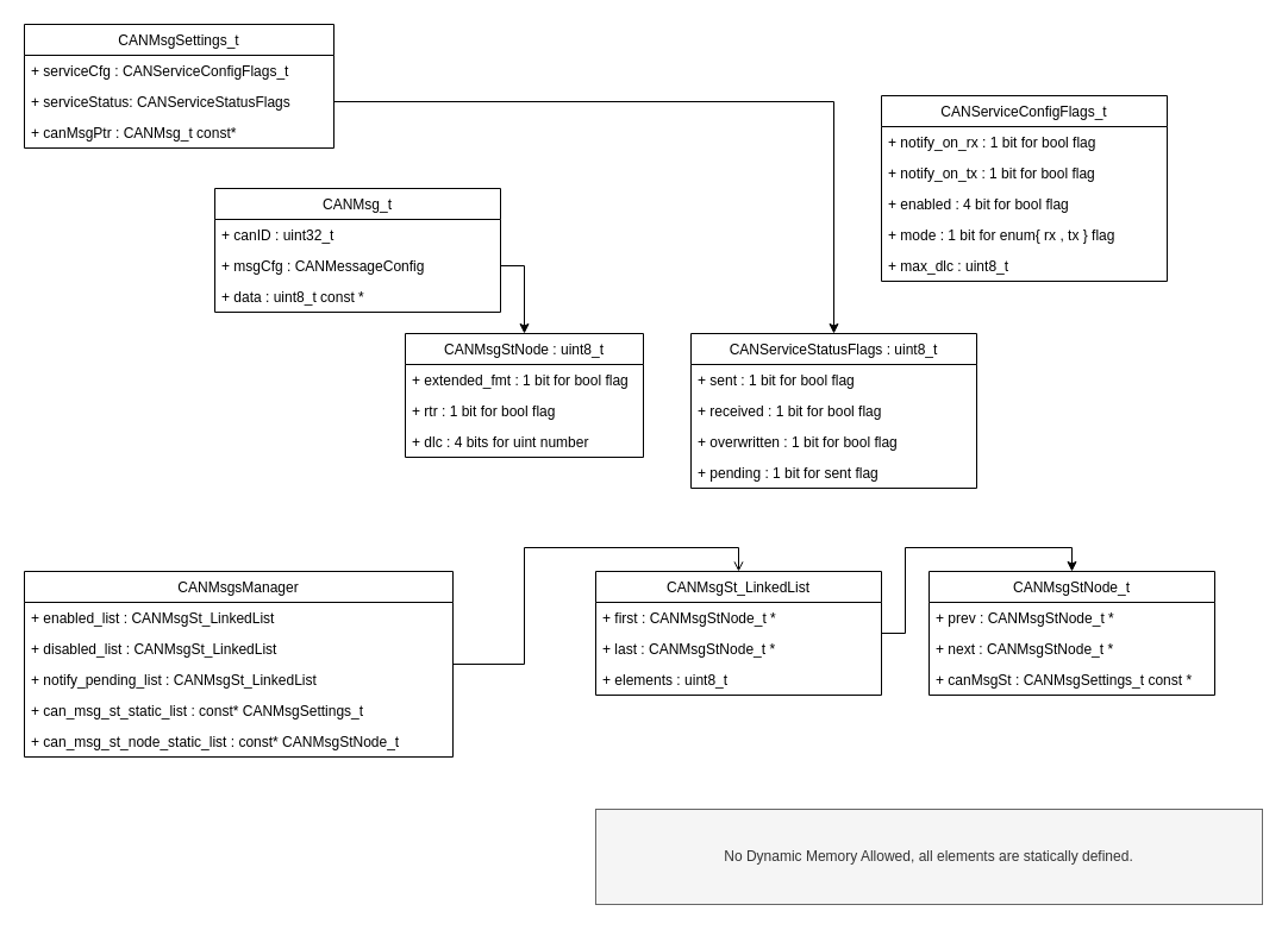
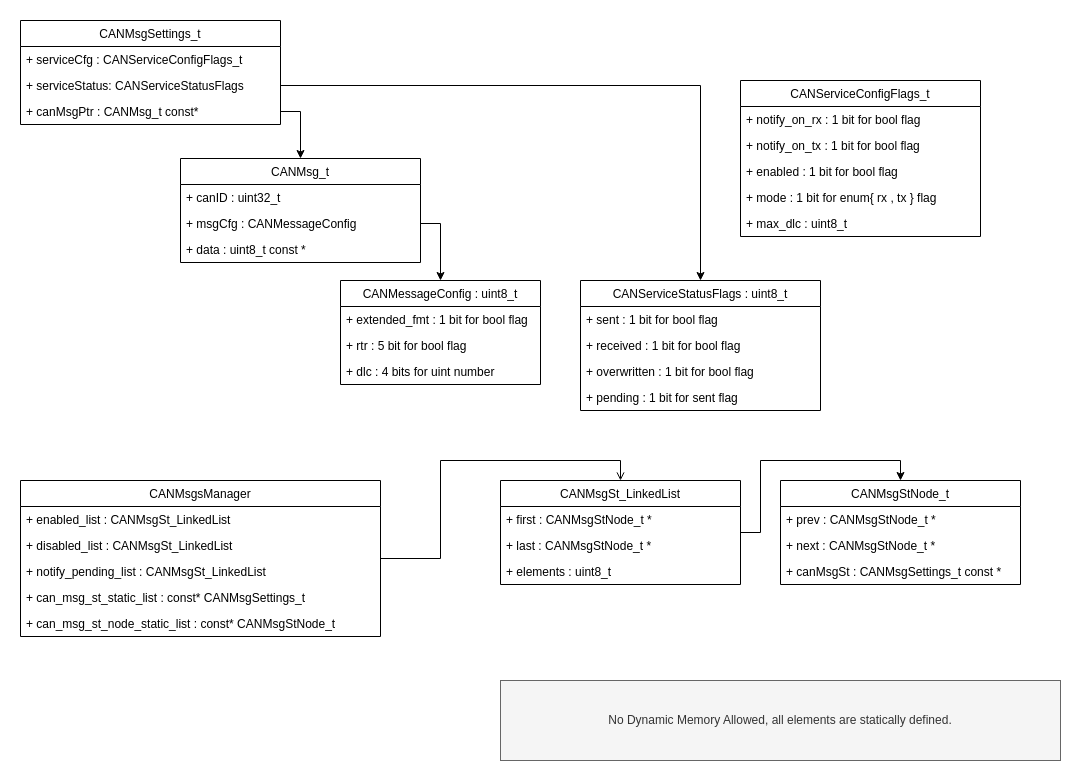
+ <mxCell id="27" style="edgeStyle=orthogonalEdgeStyle;rounded=0;orthogonalLoop=1;jettySize=auto;html=1;exitX=1;exitY=0.5;exitDx=0;exitDy=0;entryX=0.5;entryY=0;entryDx=0;entryDy=0;" parent="1" source="5" target="22" edge="1"><mxGeometry relative="1" as="geometry" /></mxCell>
- <mxCell id="9" value="+ enabled : 4 bit for bool flag" style="text;strokeColor=none;fillColor=none;align=left;verticalAlign=top;spacingLeft=4;spacingRight=4;overflow=hidden;rotatable=0;points=[[0,0.5],[1,0.5]];portConstraint=eastwest;" parent="6" vertex="1"><mxGeometry y="78" width="240" height="26" as="geometry" /></mxCell>
+ <mxCell id="9" value="+ enabled : 1 bit for bool flag" style="text;strokeColor=none;fillColor=none;align=left;verticalAlign=top;spacingLeft=4;spacingRight=4;overflow=hidden;rotatable=0;points=[[0,0.5],[1,0.5]];portConstraint=eastwest;" parent="6" vertex="1"><mxGeometry y="78" width="240" height="26" as="geometry" /></mxCell>
- <mxCell id="18" value="CANMsgStNode : uint8_t" style="swimlane;fontStyle=0;childLayout=stackLayout;horizontal=1;startSize=26;fillColor=none;horizontalStack=0;resizeParent=1;resizeParentMax=0;resizeLast=0;collapsible=1;marginBottom=0;" parent="1" vertex="1"><mxGeometry x="340" y="280" width="200" height="104" as="geometry" /></mxCell>
+ <mxCell id="18" value="CANMessageConfig : uint8_t" style="swimlane;fontStyle=0;childLayout=stackLayout;horizontal=1;startSize=26;fillColor=none;horizontalStack=0;resizeParent=1;resizeParentMax=0;resizeLast=0;collapsible=1;marginBottom=0;" parent="1" vertex="1"><mxGeometry x="340" y="280" width="200" height="104" as="geometry" /></mxCell>
- <mxCell id="20" value="+ rtr : 1 bit for bool flag" style="text;strokeColor=none;fillColor=none;align=left;verticalAlign=top;spacingLeft=4;spacingRight=4;overflow=hidden;rotatable=0;points=[[0,0.5],[1,0.5]];portConstraint=eastwest;" parent="18" vertex="1"><mxGeometry y="52" width="200" height="26" as="geometry" /></mxCell>
+ <mxCell id="20" value="+ rtr : 5 bit for bool flag" style="text;strokeColor=none;fillColor=none;align=left;verticalAlign=top;spacingLeft=4;spacingRight=4;overflow=hidden;rotatable=0;points=[[0,0.5],[1,0.5]];portConstraint=eastwest;" parent="18" vertex="1"><mxGeometry y="52" width="200" height="26" as="geometry" /></mxCell>
